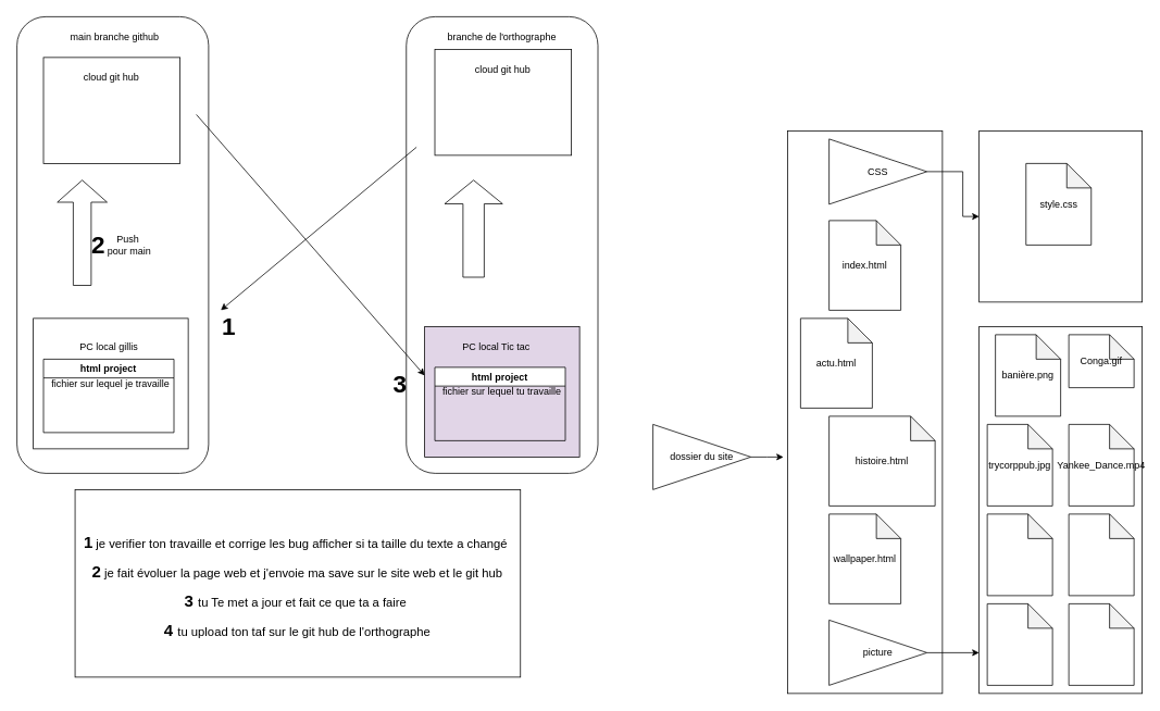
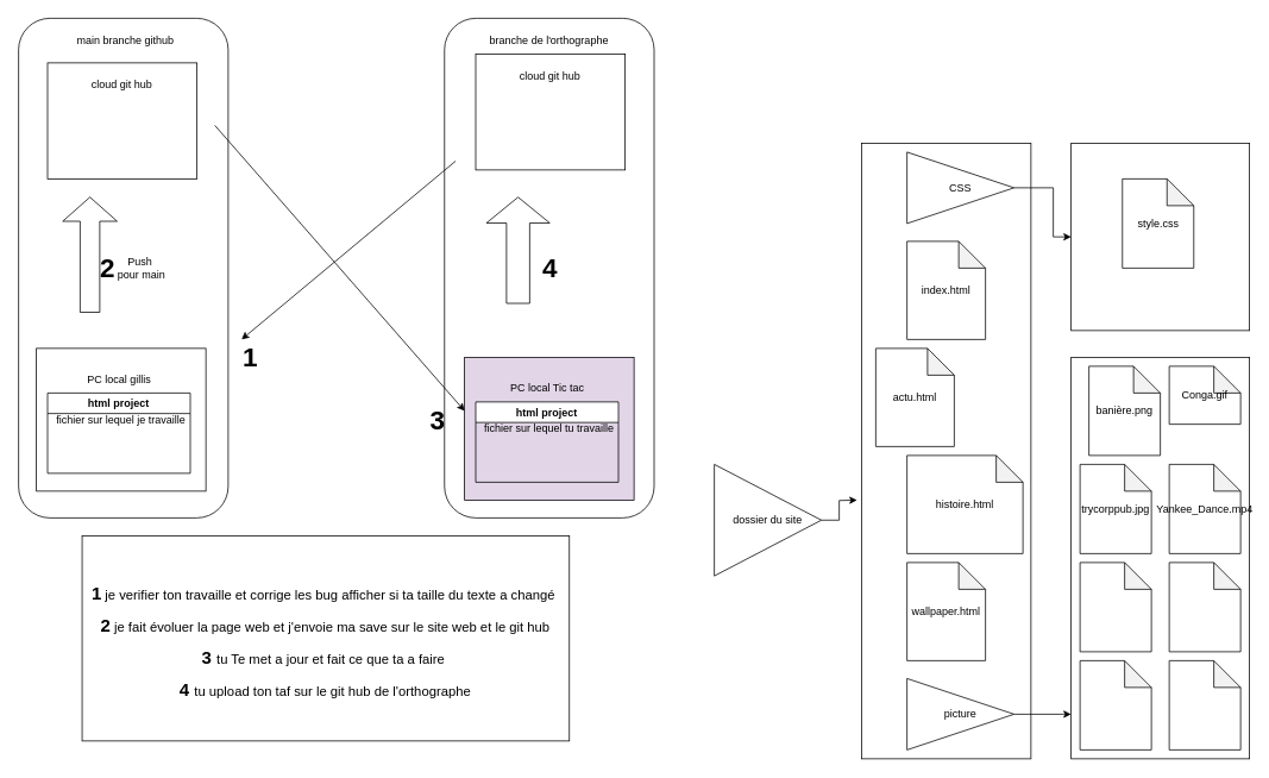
+ <mxCell id="47" value="4" style="text;html=1;strokeColor=none;fillColor=none;align=center;verticalAlign=middle;whiteSpace=wrap;rounded=0;fontSize=30;fontStyle=1" parent="1" vertex="1"><mxGeometry x="596.25" y="290" width="40" height="20" as="geometry" /></mxCell>
- <mxCell id="37" value="PC local Tic tac" style="text;html=1;strokeColor=none;fillColor=none;align=center;verticalAlign=middle;whiteSpace=wrap;rounded=0;" parent="1" vertex="1"><mxGeometry x="552.5" y="410" width="110" height="30" as="geometry" /></mxCell>
+ <mxCell id="37" value="PC local Tic tac" style="text;html=1;strokeColor=none;fillColor=none;align=center;verticalAlign=middle;whiteSpace=wrap;rounded=0;" parent="1" vertex="1"><mxGeometry x="557.5" y="420" width="110" height="30" as="geometry" /></mxCell>
- <mxCell id="10" value="&lt;span&gt;dossier du site&lt;/span&gt;" style="triangle;whiteSpace=wrap;html=1;" parent="1" vertex="1"><mxGeometry x="800" y="520" width="120" height="80" as="geometry" /></mxCell>
+ <mxCell id="10" value="&lt;span&gt;dossier du site&lt;/span&gt;" style="triangle;whiteSpace=wrap;html=1;" parent="1" vertex="1"><mxGeometry x="800" y="520" width="120" height="125" as="geometry" /></mxCell>
